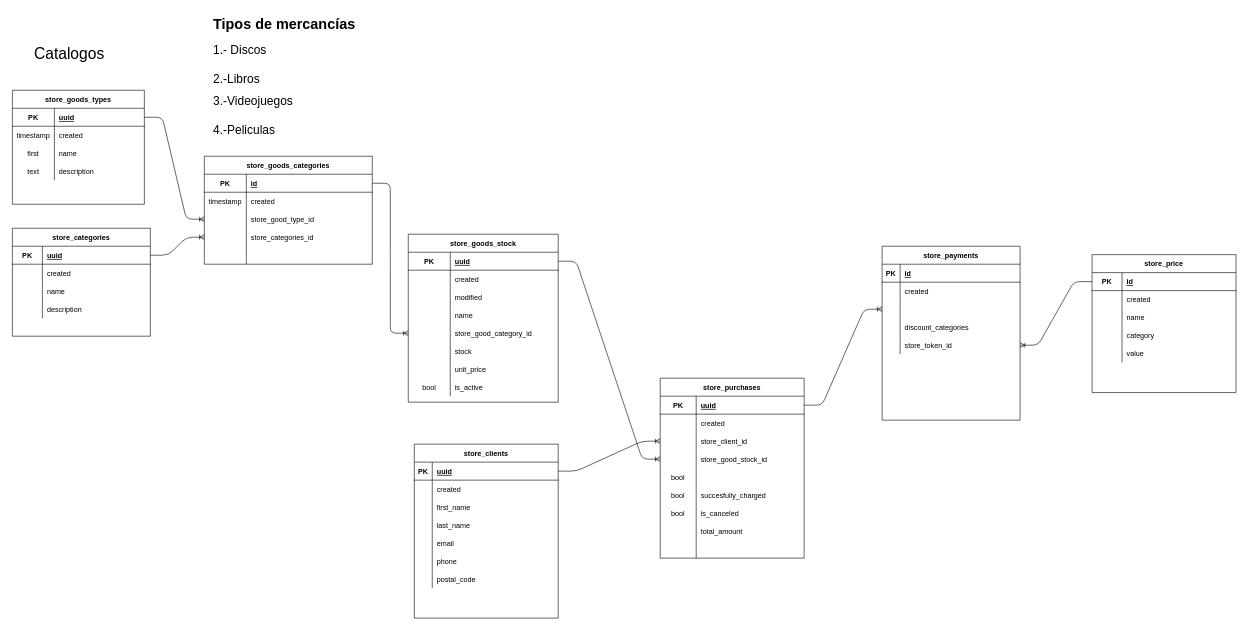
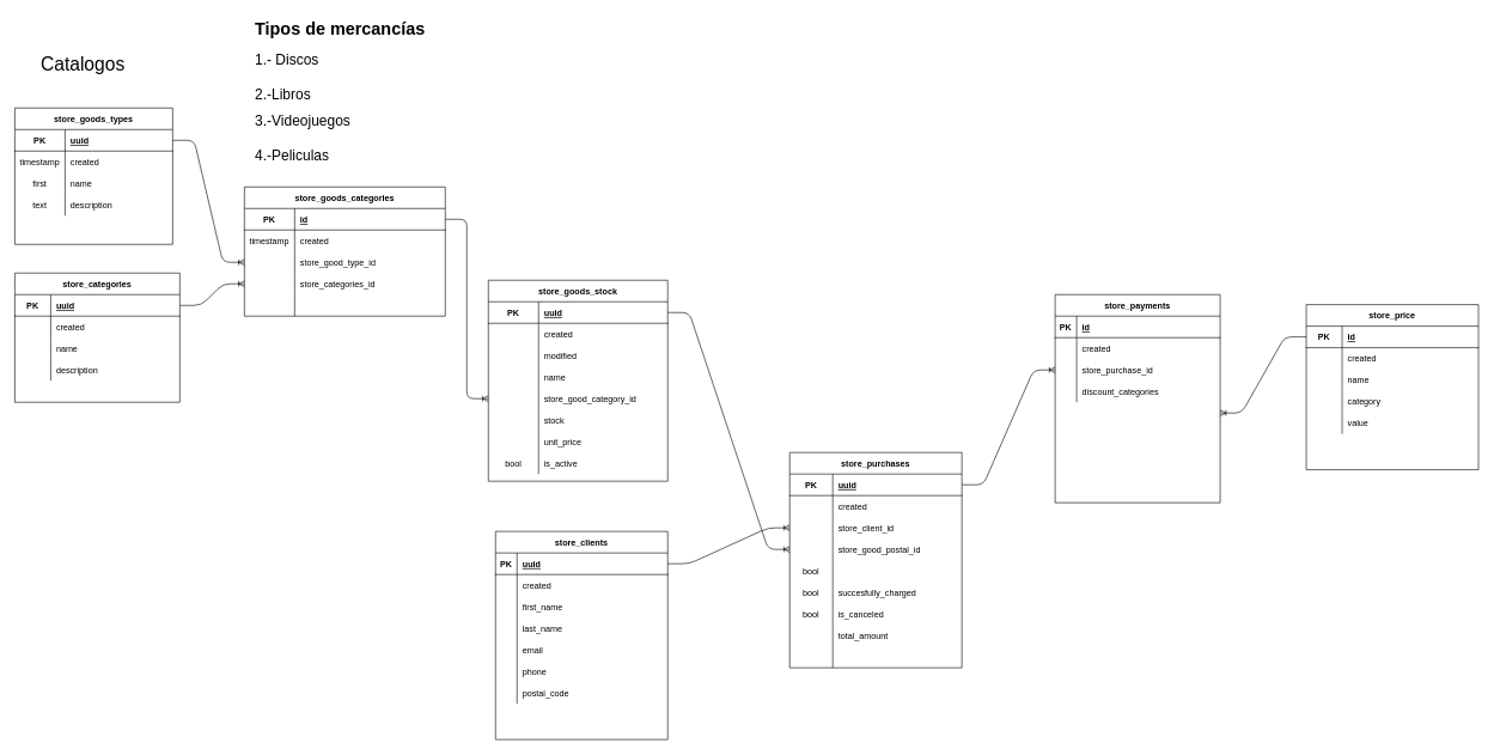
+ <mxCell id="133" value="store_purchase_id" style="shape=partialRectangle;connectable=0;fillColor=none;top=0;left=0;bottom=0;right=0;align=left;spacingLeft=6;overflow=hidden;" vertex="1" parent="131"><mxGeometry x="30" width="200" height="30" as="geometry" /></mxCell>
- <mxCell id="139" value="store_token_id" style="shape=partialRectangle;connectable=0;fillColor=none;top=0;left=0;bottom=0;right=0;align=left;spacingLeft=6;overflow=hidden;" vertex="1" parent="137"><mxGeometry x="30" width="200" height="30" as="geometry" /></mxCell>
- <mxCell id="108" value="store_good_stock_id" style="shape=partialRectangle;connectable=0;fillColor=none;top=0;left=0;bottom=0;right=0;align=left;spacingLeft=6;overflow=hidden;" vertex="1" parent="106"><mxGeometry x="60" width="180" height="30" as="geometry" /></mxCell>
+ <mxCell id="108" value="store_good_postal_id" style="shape=partialRectangle;connectable=0;fillColor=none;top=0;left=0;bottom=0;right=0;align=left;spacingLeft=6;overflow=hidden;" vertex="1" parent="106"><mxGeometry x="60" width="180" height="30" as="geometry" /></mxCell>
